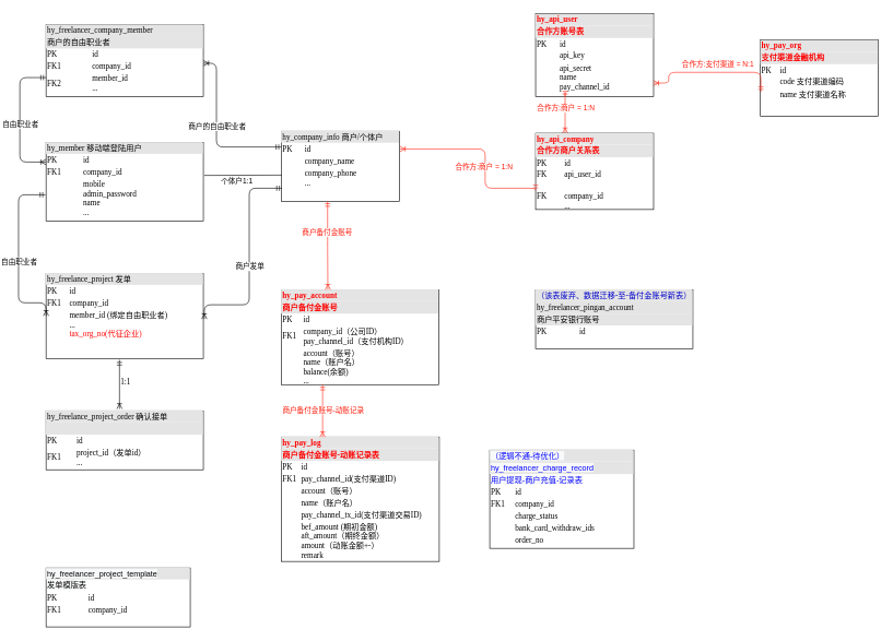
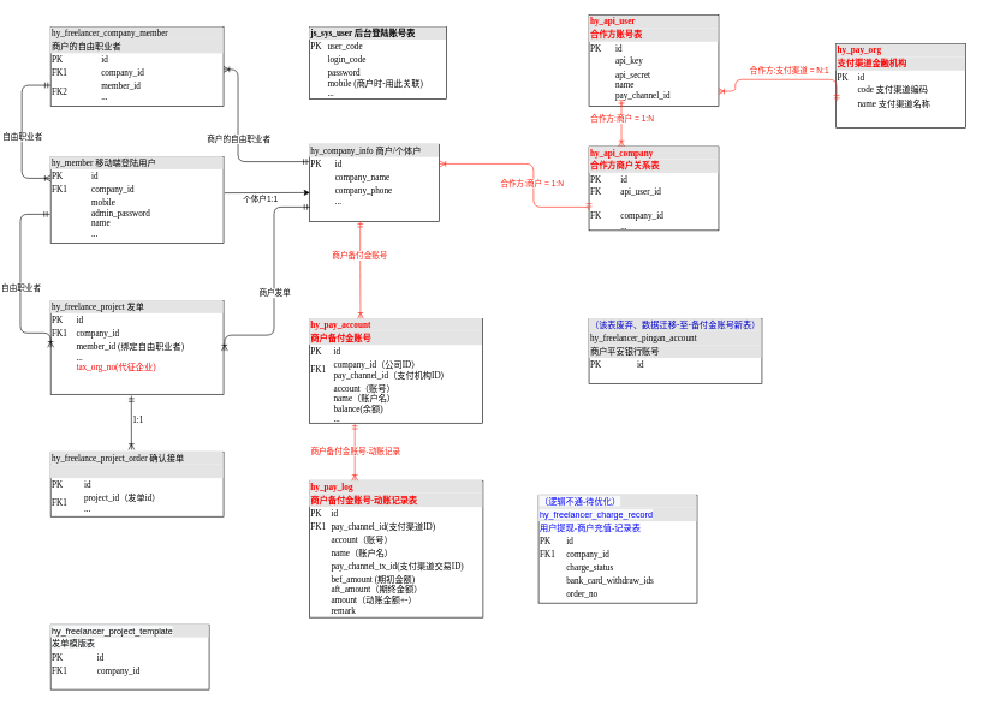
+ <mxCell id="4" value="&lt;div style=&quot;box-sizing: border-box ; width: 100% ; background: #e4e4e4 ; padding: 2px&quot;&gt;&lt;b&gt;js_sys_user 后台登陆账号表&lt;/b&gt;&lt;/div&gt;&lt;table style=&quot;width: 100% ; font-size: 1em&quot; cellpadding=&quot;2&quot; cellspacing=&quot;0&quot;&gt;&lt;tbody&gt;&lt;tr&gt;&lt;td&gt;PK&lt;/td&gt;&lt;td&gt;user_code&lt;/td&gt;&lt;/tr&gt;&lt;tr&gt;&lt;td&gt;&lt;br&gt;&lt;/td&gt;&lt;td&gt;login_code&lt;/td&gt;&lt;/tr&gt;&lt;tr&gt;&lt;td&gt;&lt;/td&gt;&lt;td&gt;password&lt;br&gt;mobile (商户时-用此关联)&lt;br&gt;...&lt;br&gt;&lt;/td&gt;&lt;/tr&gt;&lt;/tbody&gt;&lt;/table&gt;" style="verticalAlign=top;align=left;overflow=fill;html=1;rounded=0;shadow=0;comic=0;labelBackgroundColor=none;strokeWidth=1;fontFamily=Verdana;fontSize=12" parent="1" vertex="1"><mxGeometry x="421" y="37" width="190" height="100" as="geometry" /></mxCell>
- <mxCell id="14" value="&lt;font color=&quot;#000000&quot;&gt;个体户1:1&lt;/font&gt;" style="endArrow=none;html=1;fontColor=#FF1808;exitX=1.006;exitY=0.42;exitDx=0;exitDy=0;exitPerimeter=0;entryX=0.004;entryY=0.626;entryDx=0;entryDy=0;entryPerimeter=0;" parent="1" source="2" target="3" edge="1"><mxGeometry x="-0.159" y="-10" width="50" height="50" relative="1" as="geometry"><mxPoint x="422" y="237" as="sourcePoint" /><mxPoint x="395" y="267" as="targetPoint" /><mxPoint as="offset" /></mxGeometry></mxCell>
+ <mxCell id="14" value="&lt;font color=&quot;#000000&quot;&gt;个体户1:1&lt;/font&gt;" style="endArrow=classic;html=1;fontColor=#FF1808;exitX=1.006;exitY=0.42;exitDx=0;exitDy=0;exitPerimeter=0;entryX=0.004;entryY=0.626;entryDx=0;entryDy=0;entryPerimeter=0;" parent="1" source="2" target="3" edge="1"><mxGeometry x="-0.159" y="-10" width="50" height="50" relative="1" as="geometry"><mxPoint x="422" y="237" as="sourcePoint" /><mxPoint x="395" y="267" as="targetPoint" /><mxPoint as="offset" /></mxGeometry></mxCell>
